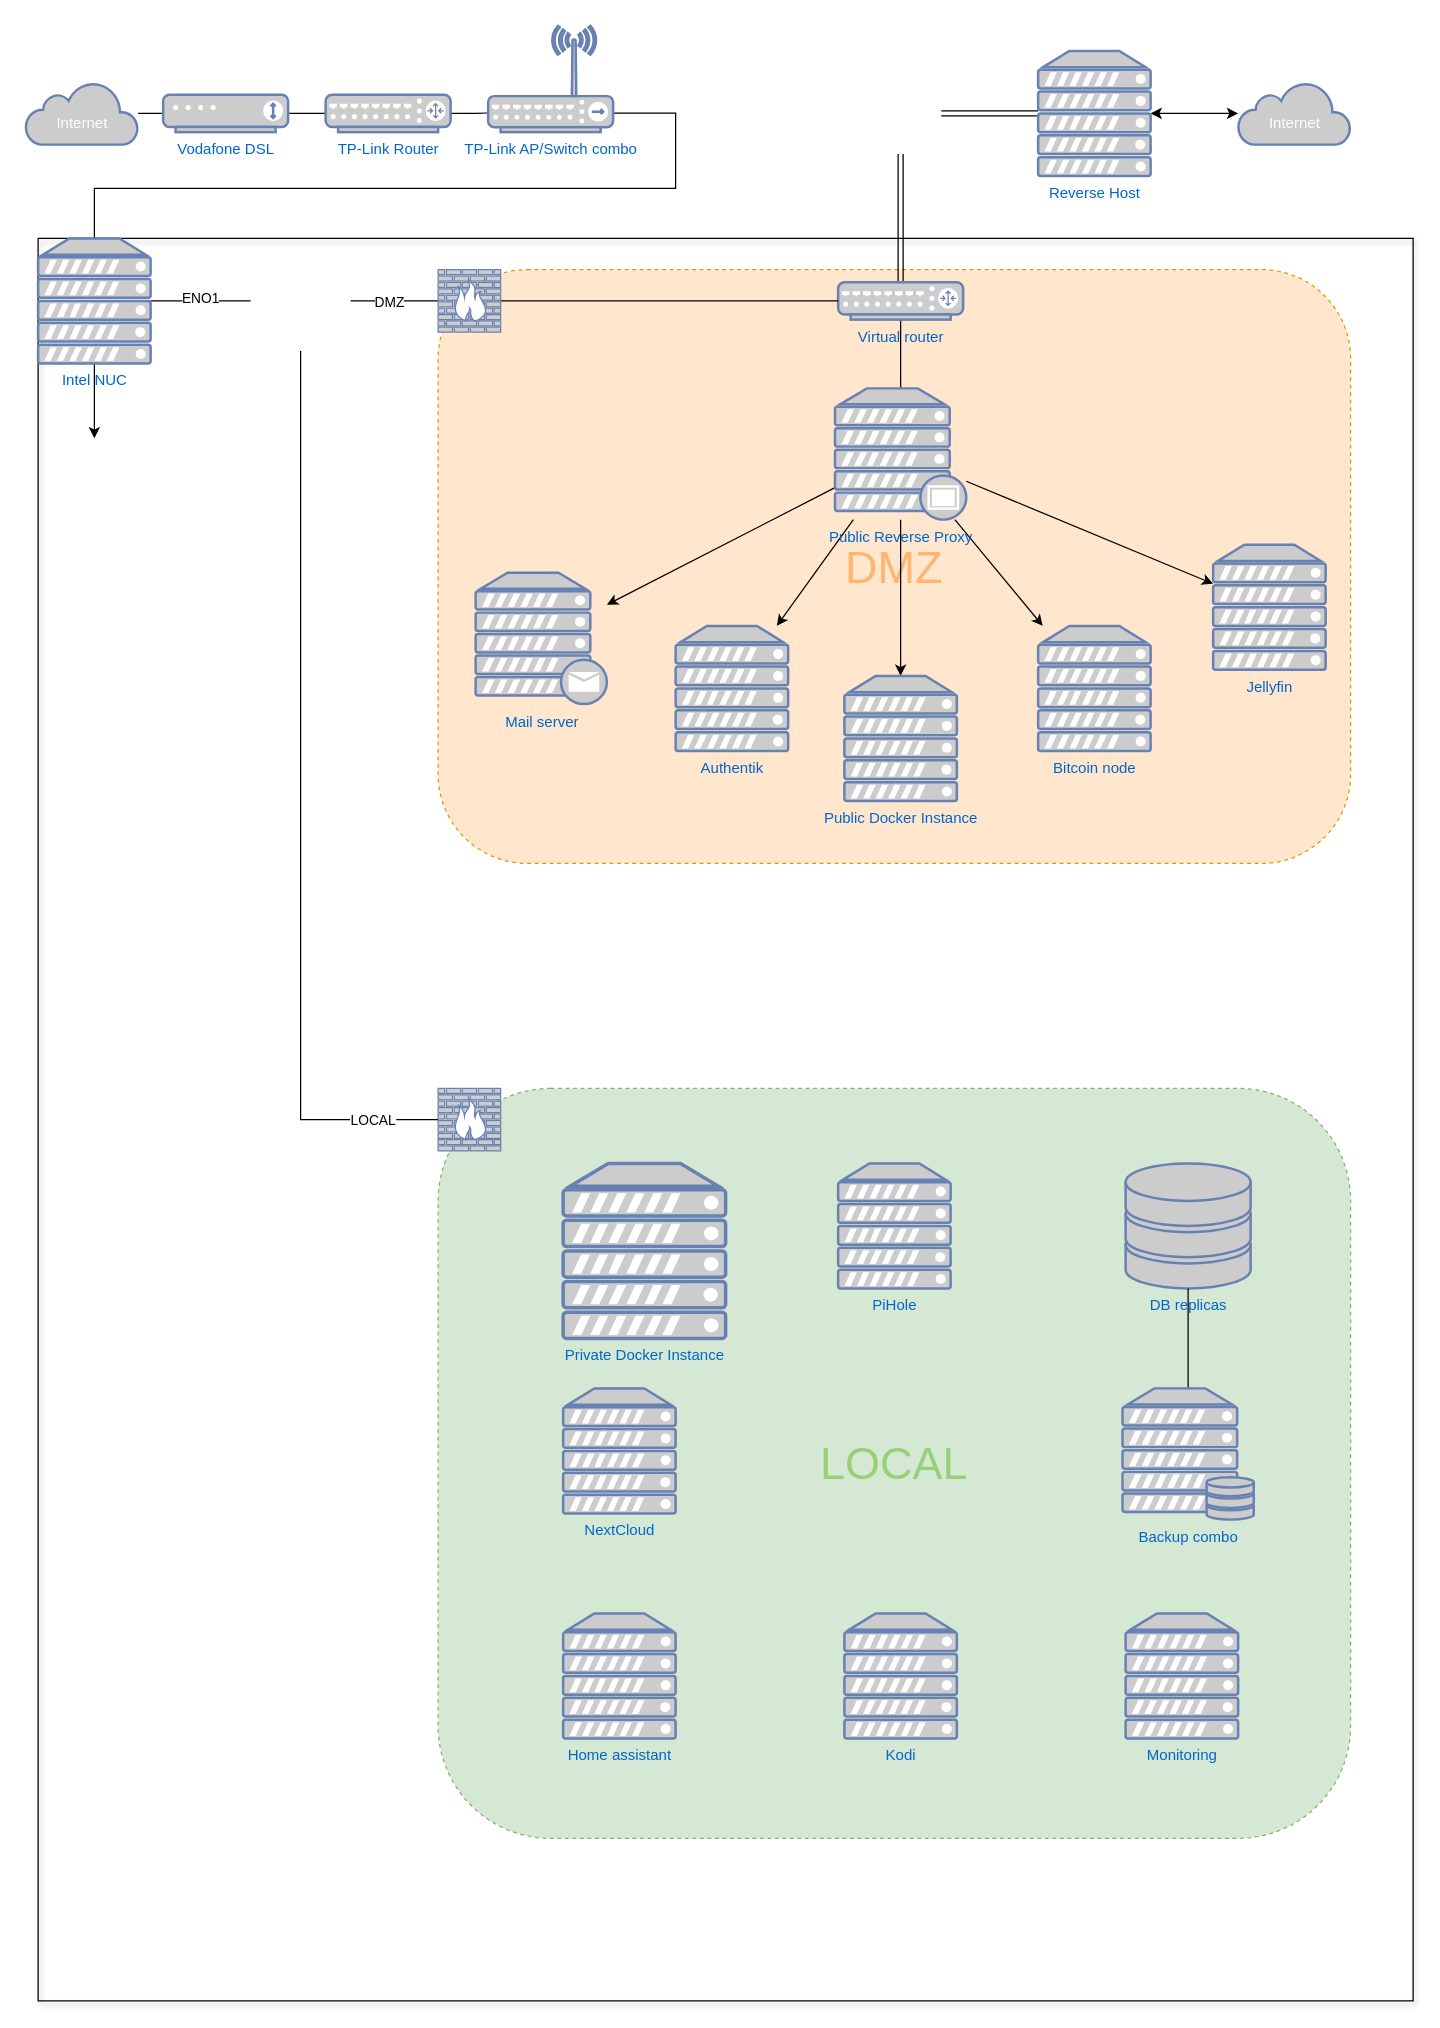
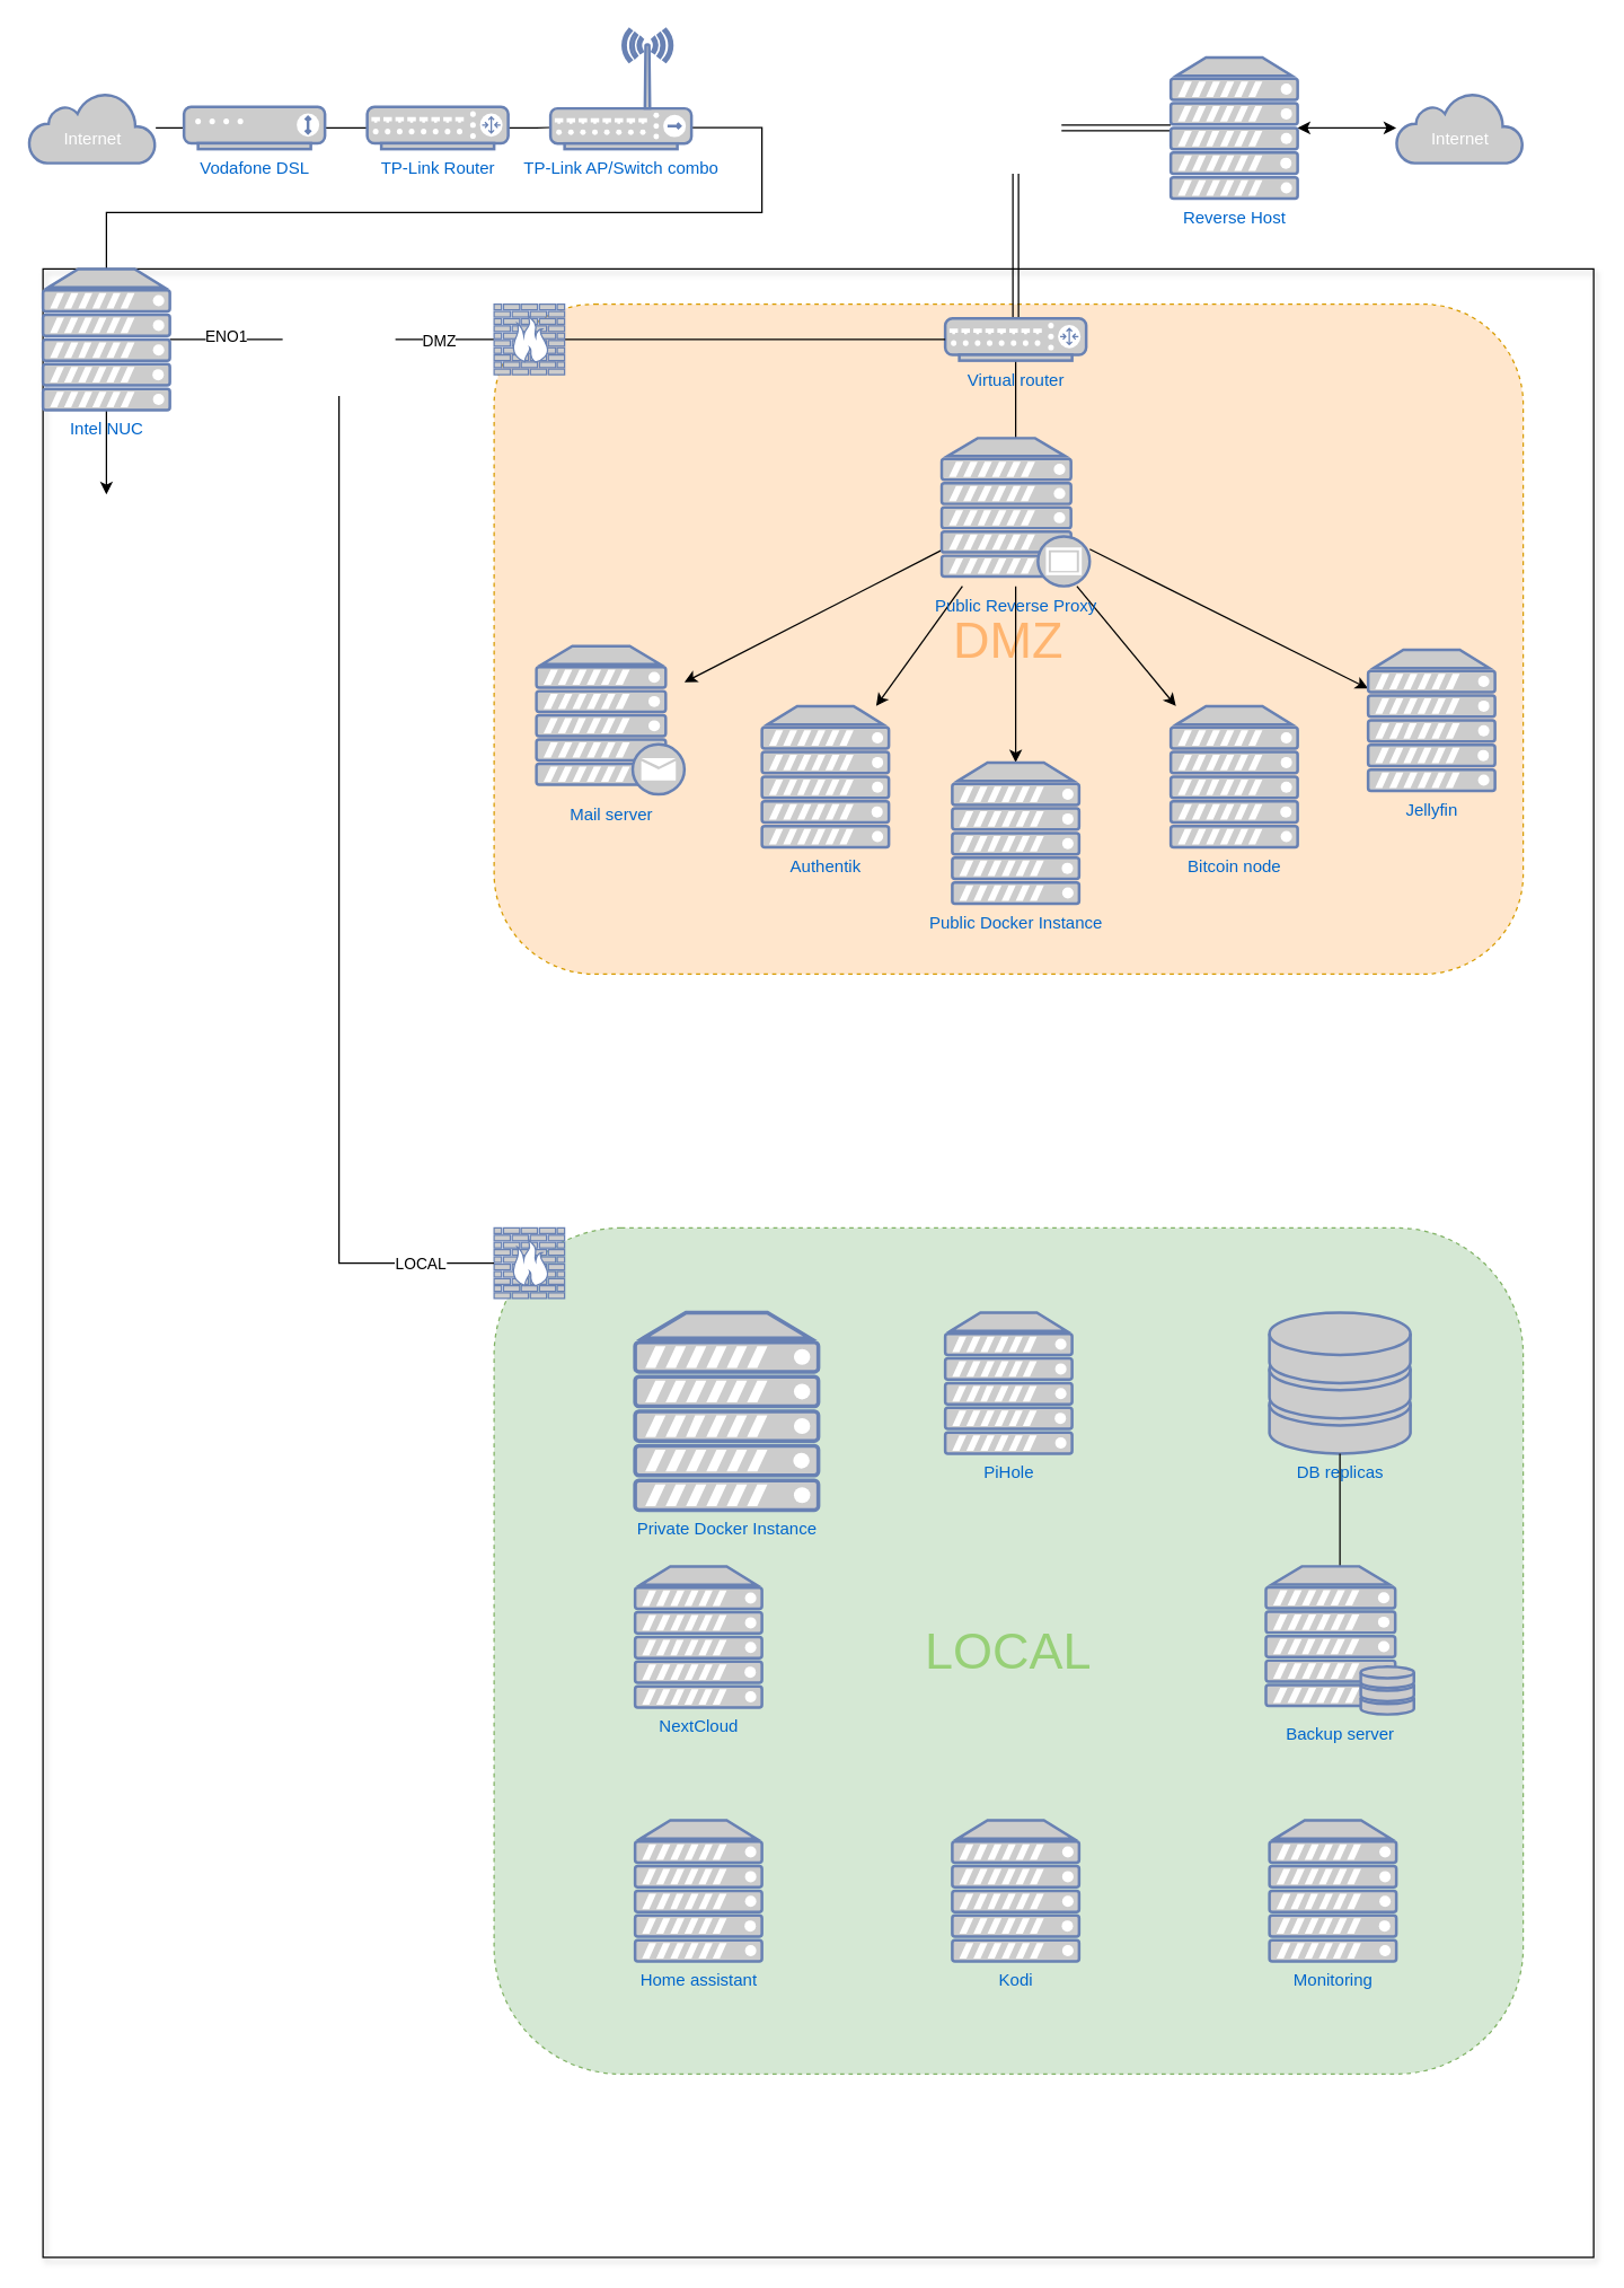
- <mxCell id="37" value="Jellyfin" style="fontColor=#0066CC;verticalAlign=top;verticalLabelPosition=bottom;labelPosition=center;align=center;html=1;outlineConnect=0;fillColor=#CCCCCC;strokeColor=#6881B3;gradientColor=none;gradientDirection=north;strokeWidth=2;shape=mxgraph.networks.server;" vertex="1" parent="1"><mxGeometry x="970" y="435" width="90" height="100" as="geometry" /></mxCell>
+ <mxCell id="37" value="Jellyfin" style="fontColor=#0066CC;verticalAlign=top;verticalLabelPosition=bottom;labelPosition=center;align=center;html=1;outlineConnect=0;fillColor=#CCCCCC;strokeColor=#6881B3;gradientColor=none;gradientDirection=north;strokeWidth=2;shape=mxgraph.networks.server;" vertex="1" parent="1"><mxGeometry x="970" y="460" width="90" height="100" as="geometry" /></mxCell>
- <mxCell id="50" value="Backup combo" style="fontColor=#0066CC;verticalAlign=top;verticalLabelPosition=bottom;labelPosition=center;align=center;html=1;outlineConnect=0;fillColor=#CCCCCC;strokeColor=#6881B3;gradientColor=none;gradientDirection=north;strokeWidth=2;shape=mxgraph.networks.server_storage;" vertex="1" parent="1"><mxGeometry x="897.5" y="1110" width="105" height="105" as="geometry" /></mxCell>
+ <mxCell id="50" value="Backup server" style="fontColor=#0066CC;verticalAlign=top;verticalLabelPosition=bottom;labelPosition=center;align=center;html=1;outlineConnect=0;fillColor=#CCCCCC;strokeColor=#6881B3;gradientColor=none;gradientDirection=north;strokeWidth=2;shape=mxgraph.networks.server_storage;" vertex="1" parent="1"><mxGeometry x="897.5" y="1110" width="105" height="105" as="geometry" /></mxCell>
